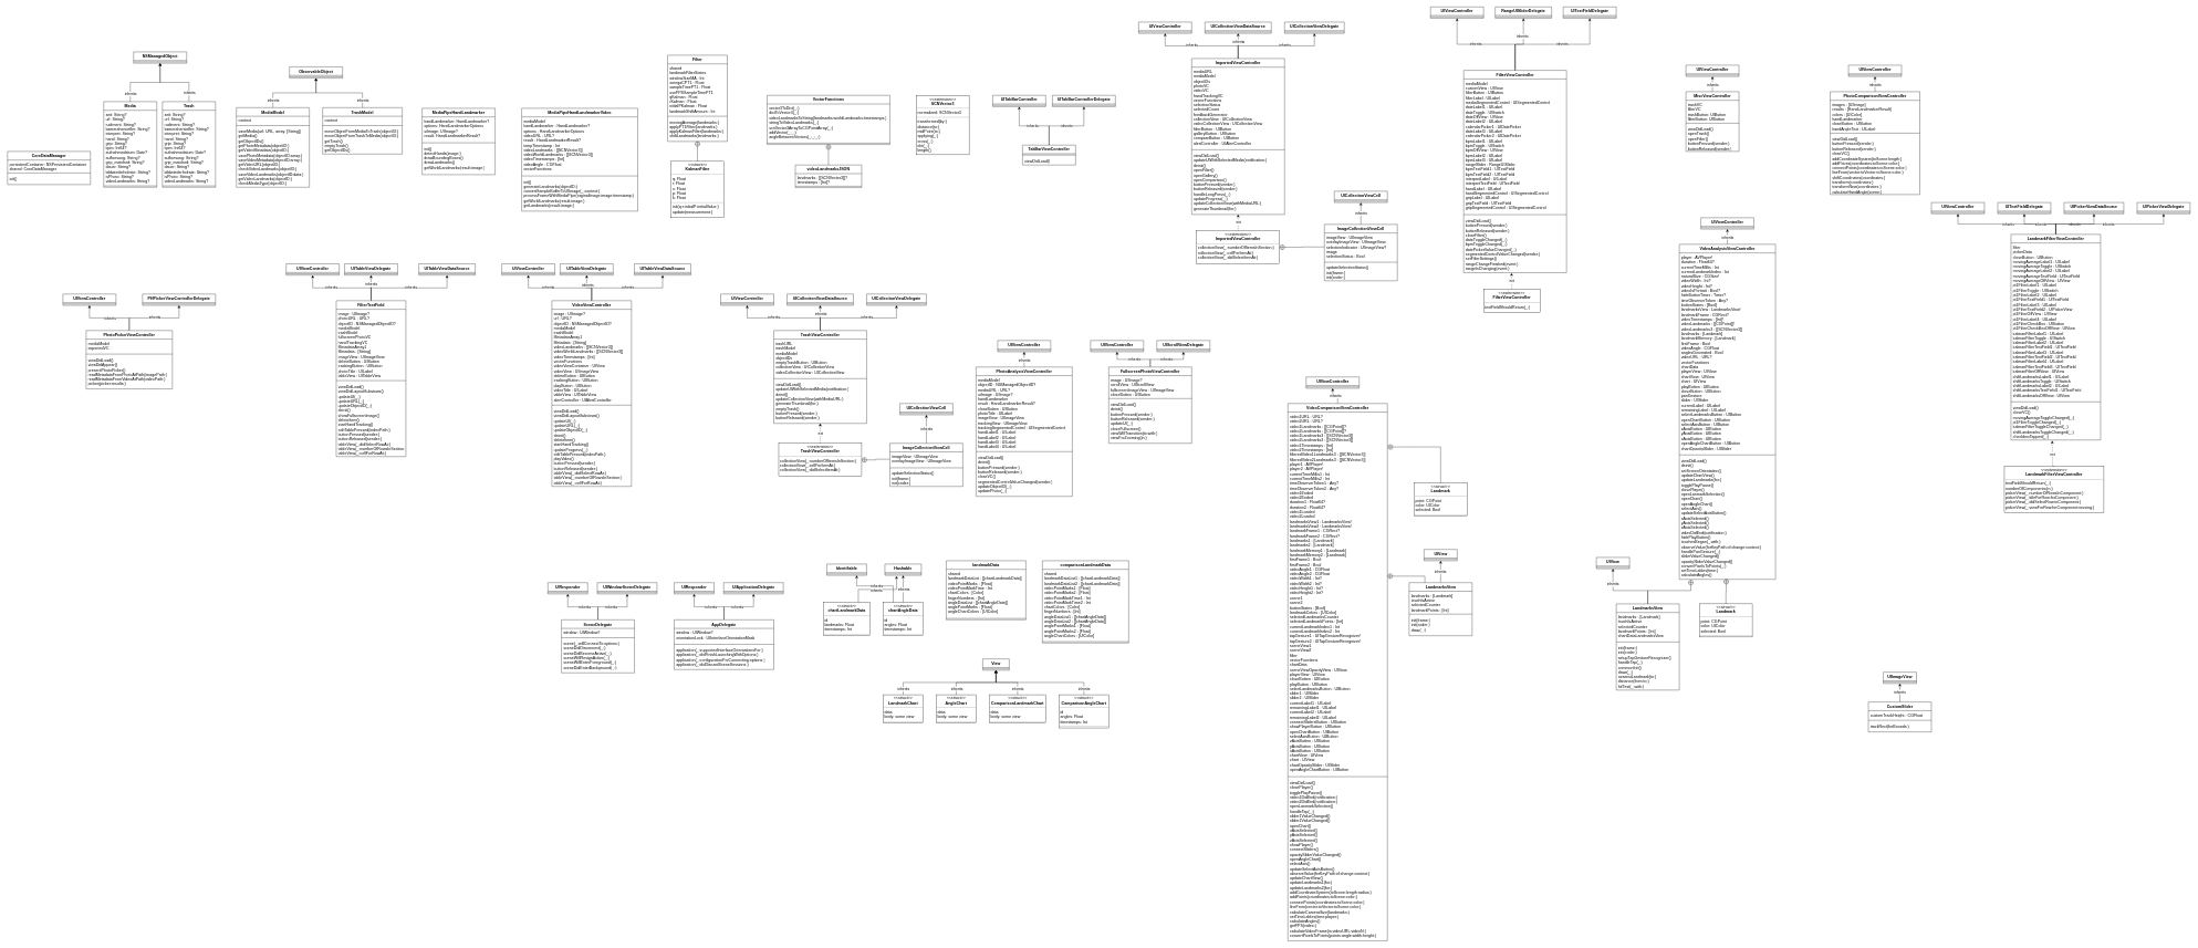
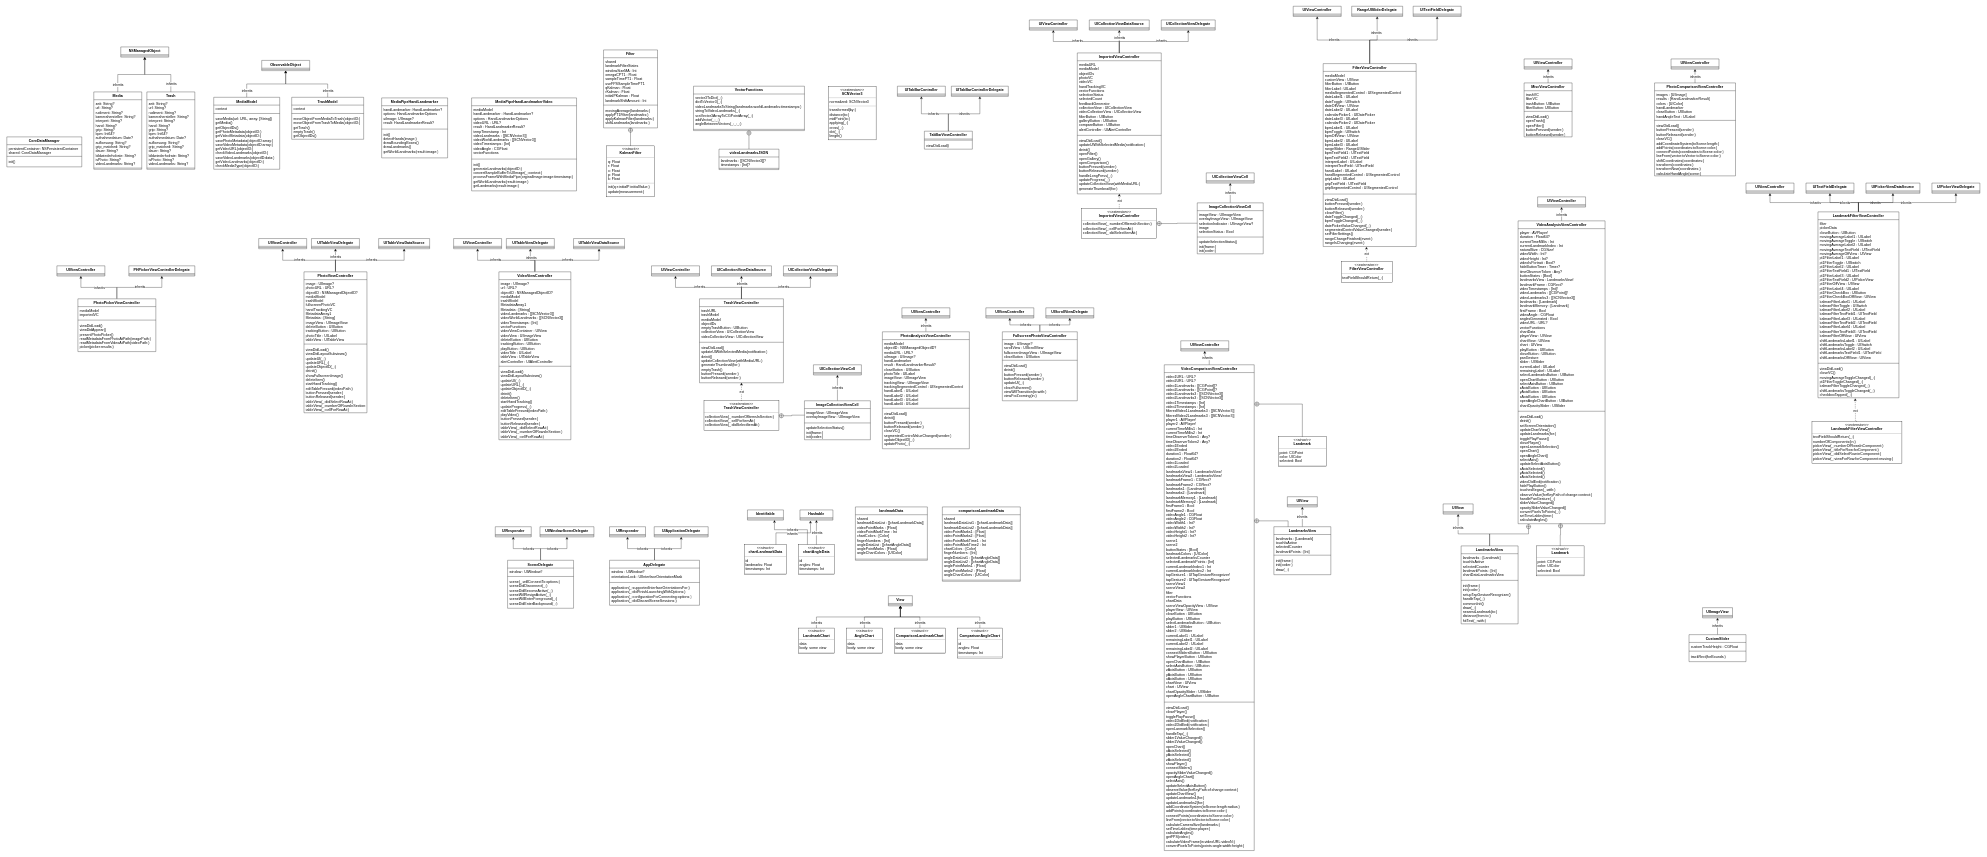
- <mxCell id="138" value="FilterTextField" style="swimlane;fontStyle=1;align=center;verticalAlign=top;childLayout=stackLayout;horizontal=1;startSize=26;horizontalStack=0;resizeParent=1;resizeParentMax=0;resizeLast=0;collapsible=1;marginBottom=0;whiteSpace=wrap;html=1;" vertex="1" parent="1"><mxGeometry x="1011" y="906" width="210" height="470" as="geometry" /></mxCell>
+ <mxCell id="138" value="PhotoViewController" style="swimlane;fontStyle=1;align=center;verticalAlign=top;childLayout=stackLayout;horizontal=1;startSize=26;horizontalStack=0;resizeParent=1;resizeParentMax=0;resizeLast=0;collapsible=1;marginBottom=0;whiteSpace=wrap;html=1;" vertex="1" parent="1"><mxGeometry x="1011" y="906" width="210" height="470" as="geometry" /></mxCell>
